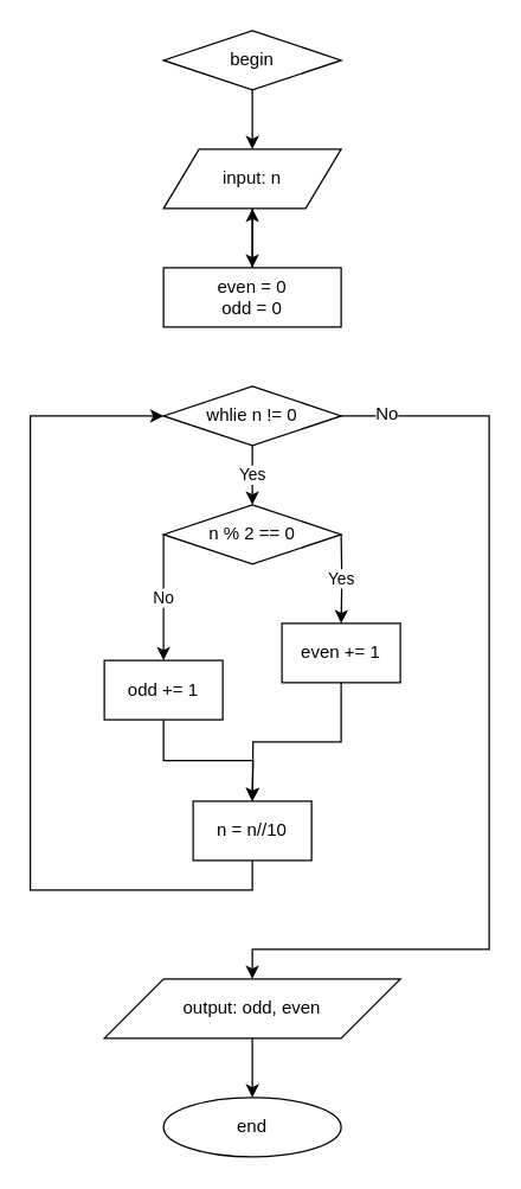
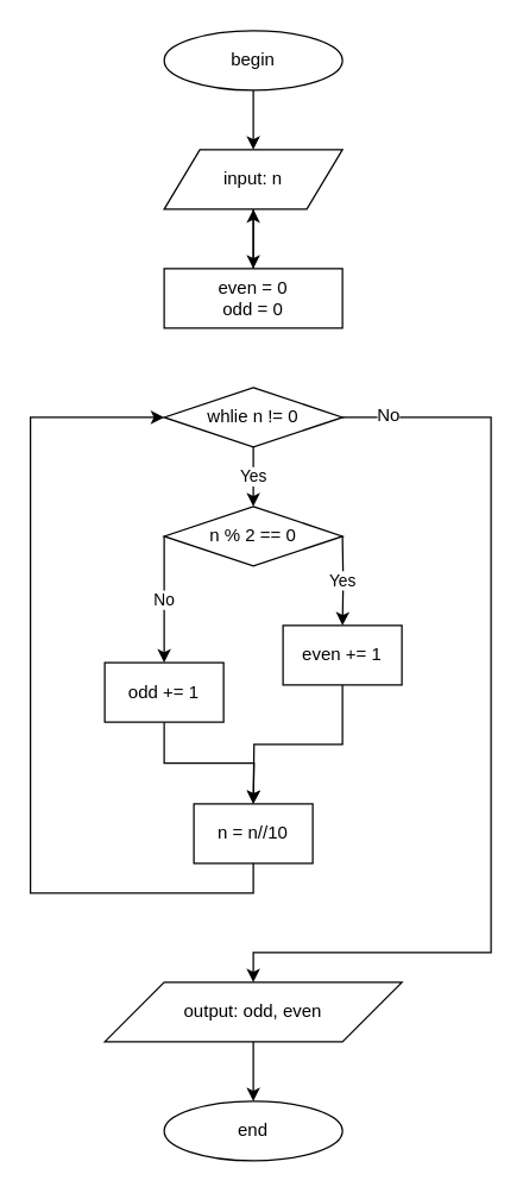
- <mxCell id="3" value="begin" style="rhombus;whiteSpace=wrap;html=1;" vertex="1" parent="1"><mxGeometry x="110" y="20" width="120" height="40" as="geometry" /></mxCell>
+ <mxCell id="3" value="begin" style="ellipse;whiteSpace=wrap;html=1;" vertex="1" parent="1"><mxGeometry x="110" y="20" width="120" height="40" as="geometry" /></mxCell>
